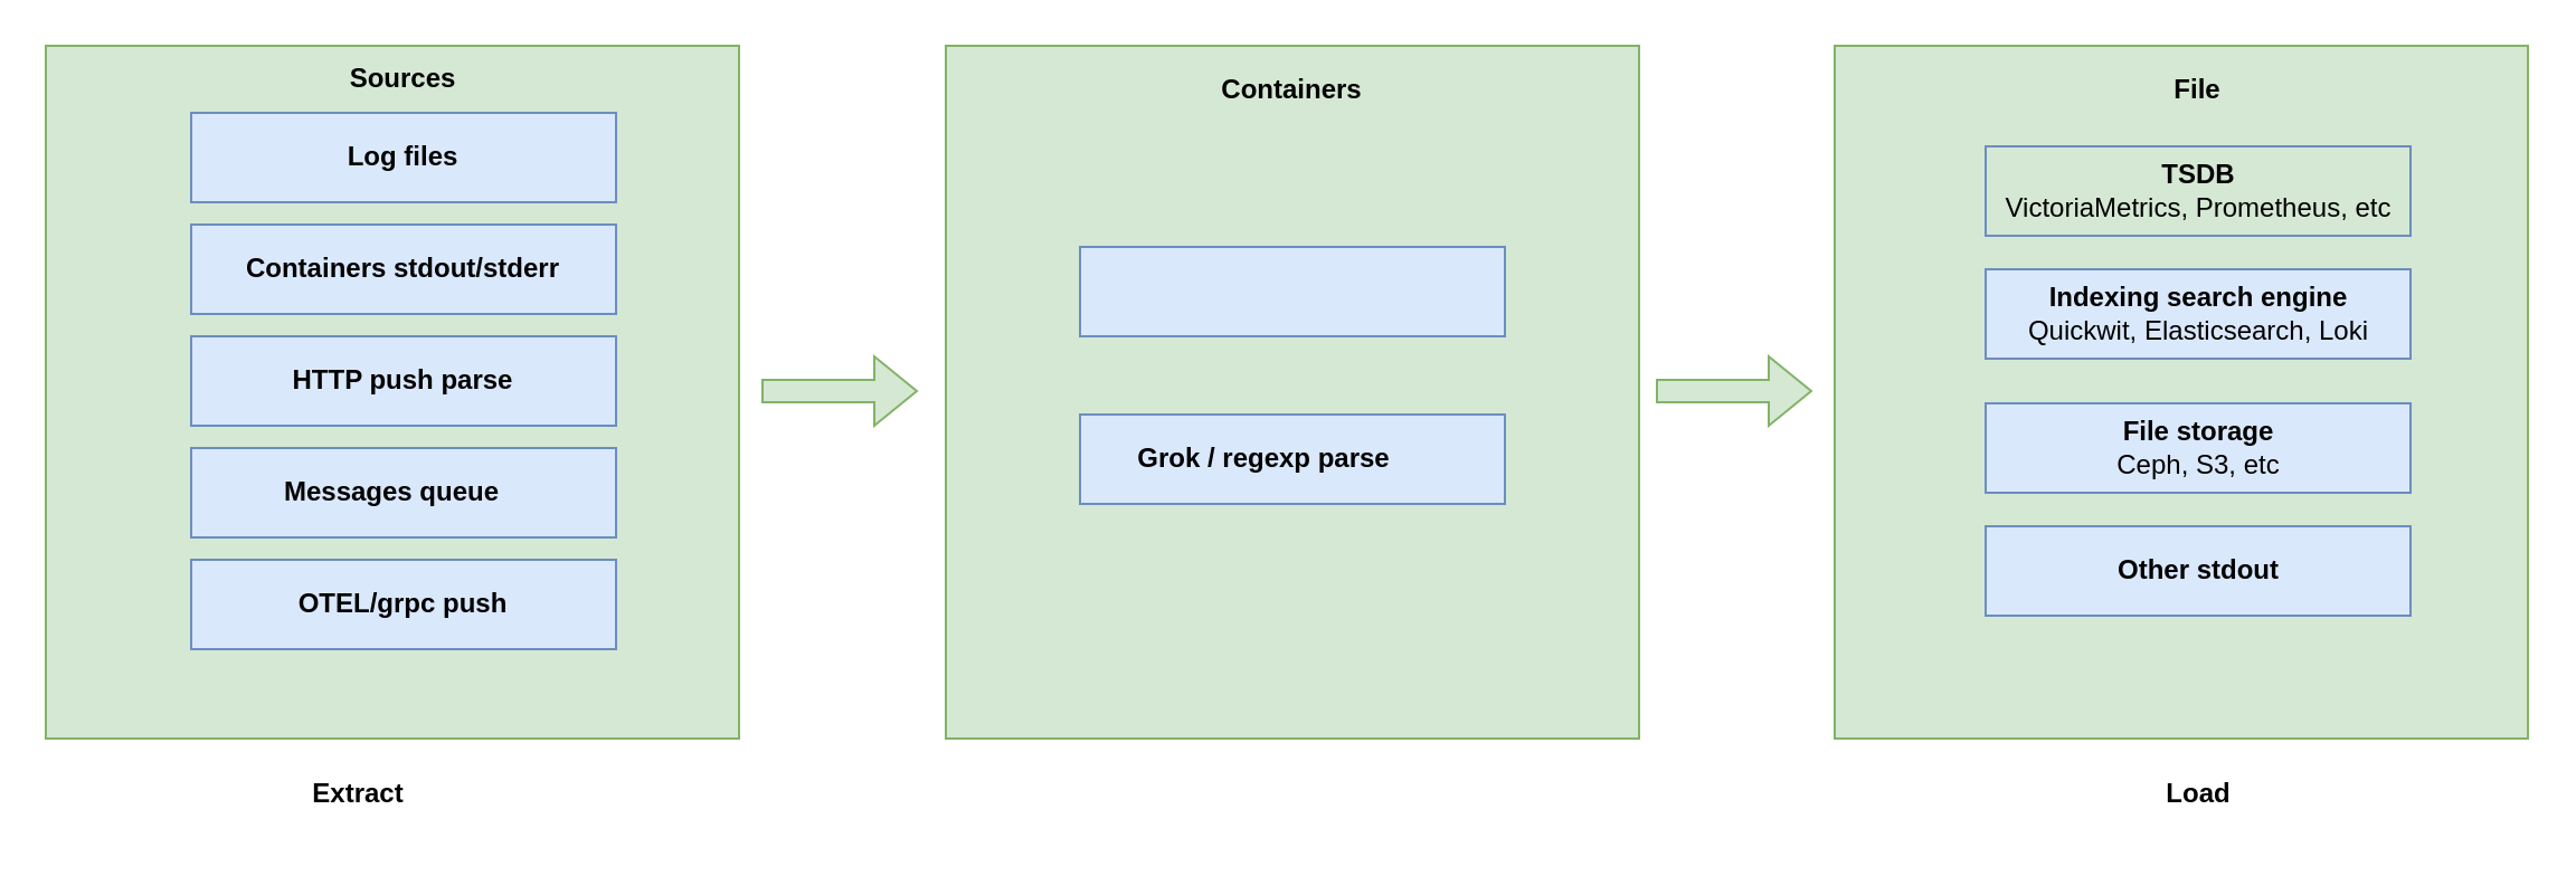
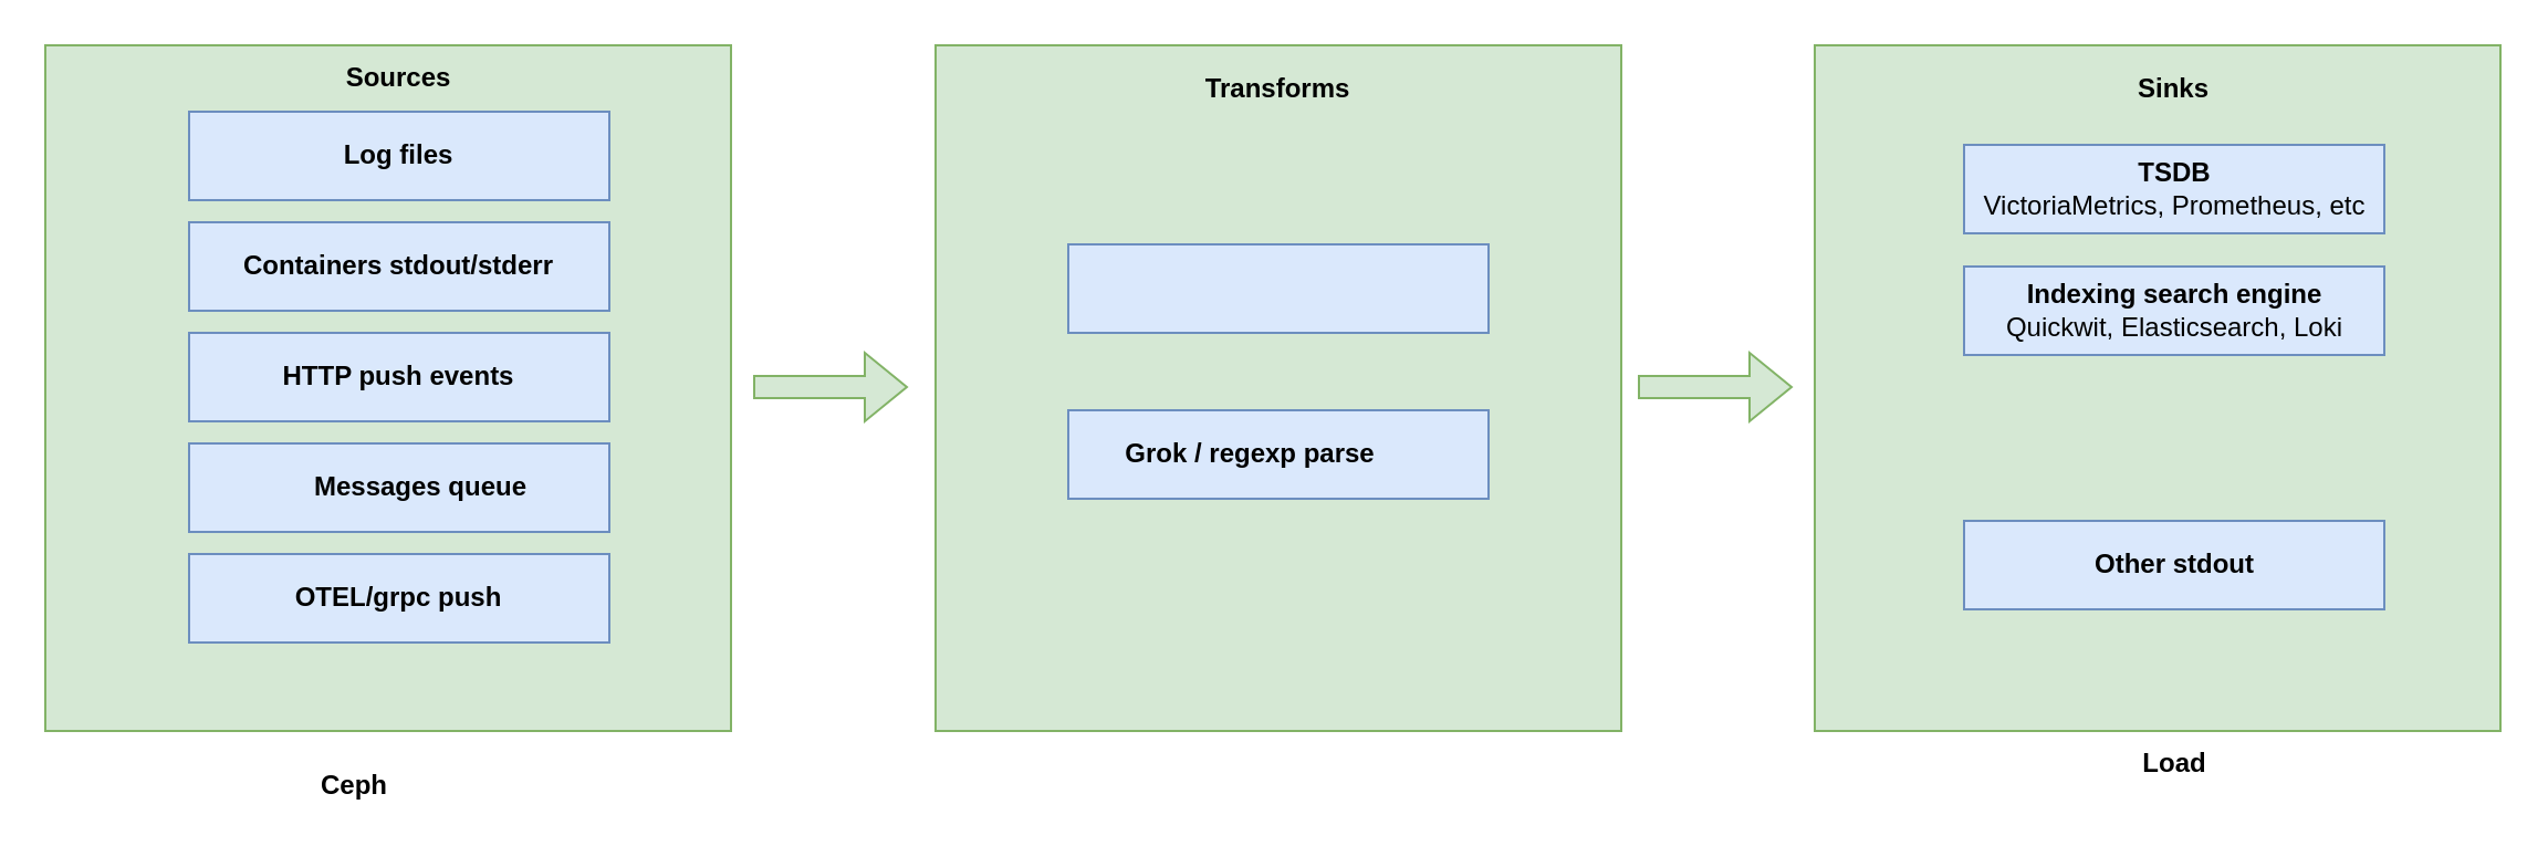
- <mxCell id="16" value="&lt;b&gt;Containers&lt;/b&gt;" style="text;html=1;align=center;verticalAlign=middle;whiteSpace=wrap;rounded=0;" parent="1" vertex="1"><mxGeometry x="535" y="25" width="85" height="30" as="geometry" /></mxCell>
+ <mxCell id="16" value="&lt;b&gt;Transforms&lt;/b&gt;" style="text;html=1;align=center;verticalAlign=middle;whiteSpace=wrap;rounded=0;" parent="1" vertex="1"><mxGeometry x="535" y="25" width="85" height="30" as="geometry" /></mxCell>
- <mxCell id="22" value="&lt;b&gt;File&lt;/b&gt;" style="text;html=1;align=center;verticalAlign=middle;whiteSpace=wrap;rounded=0;" parent="1" vertex="1"><mxGeometry x="940" y="25" width="85" height="30" as="geometry" /></mxCell>
+ <mxCell id="22" value="&lt;b&gt;Sinks&lt;/b&gt;" style="text;html=1;align=center;verticalAlign=middle;whiteSpace=wrap;rounded=0;" parent="1" vertex="1"><mxGeometry x="940" y="25" width="85" height="30" as="geometry" /></mxCell>
- <mxCell id="25" value="&lt;b&gt;TSDB&lt;/b&gt;&lt;br&gt;VictoriaMetrics, Prometheus, etc" style="rounded=0;whiteSpace=wrap;html=1;fillColor=#d5e8d4;strokeColor=#6c8ebf;" parent="1" vertex="1"><mxGeometry x="887.5" y="65" width="190" height="40" as="geometry" /></mxCell>
+ <mxCell id="25" value="&lt;b&gt;TSDB&lt;/b&gt;&lt;br&gt;VictoriaMetrics, Prometheus, etc" style="rounded=0;whiteSpace=wrap;html=1;fillColor=#dae8fc;strokeColor=#6c8ebf;" parent="1" vertex="1"><mxGeometry x="887.5" y="65" width="190" height="40" as="geometry" /></mxCell>
- <mxCell id="8" value="&lt;b&gt;HTTP push parse&lt;/b&gt;" style="text;html=1;align=center;verticalAlign=middle;whiteSpace=wrap;rounded=0;" parent="1" vertex="1"><mxGeometry x="100" y="155" width="160" height="30" as="geometry" /></mxCell>
+ <mxCell id="8" value="&lt;b&gt;HTTP push events&lt;/b&gt;" style="text;html=1;align=center;verticalAlign=middle;whiteSpace=wrap;rounded=0;" parent="1" vertex="1"><mxGeometry x="100" y="155" width="160" height="30" as="geometry" /></mxCell>
- <mxCell id="27" value="&lt;b&gt;File storage&lt;/b&gt;&lt;br&gt;Ceph, S3, etc" style="rounded=0;whiteSpace=wrap;html=1;fillColor=#dae8fc;strokeColor=#6c8ebf;" parent="1" vertex="1"><mxGeometry x="887.5" y="180" width="190" height="40" as="geometry" /></mxCell>
- <mxCell id="10" value="&lt;b&gt;Messages queue&lt;/b&gt;" style="text;html=1;align=center;verticalAlign=middle;whiteSpace=wrap;rounded=0;" parent="1" vertex="1"><mxGeometry x="95" y="205" width="160" height="30" as="geometry" /></mxCell>
+ <mxCell id="10" value="&lt;b&gt;Messages queue&lt;/b&gt;" style="text;html=1;align=center;verticalAlign=middle;whiteSpace=wrap;rounded=0;" parent="1" vertex="1"><mxGeometry x="110" y="205" width="160" height="30" as="geometry" /></mxCell>
- <mxCell id="13" value="&lt;b&gt;Extract&lt;/b&gt;" style="text;html=1;align=center;verticalAlign=middle;whiteSpace=wrap;rounded=0;" parent="1" vertex="1"><mxGeometry x="130" y="340" width="60" height="30" as="geometry" /></mxCell>
+ <mxCell id="13" value="&lt;b&gt;Ceph&lt;/b&gt;" style="text;html=1;align=center;verticalAlign=middle;whiteSpace=wrap;rounded=0;" parent="1" vertex="1"><mxGeometry x="130" y="340" width="60" height="30" as="geometry" /></mxCell>
- <mxCell id="23" value="&lt;b&gt;Load&lt;/b&gt;" style="text;html=1;align=center;verticalAlign=middle;whiteSpace=wrap;rounded=0;" parent="1" vertex="1"><mxGeometry x="952.5" y="340" width="60" height="30" as="geometry" /></mxCell>
+ <mxCell id="23" value="&lt;b&gt;Load&lt;/b&gt;" style="text;html=1;align=center;verticalAlign=middle;whiteSpace=wrap;rounded=0;" parent="1" vertex="1"><mxGeometry x="952.5" y="330" width="60" height="30" as="geometry" /></mxCell>
